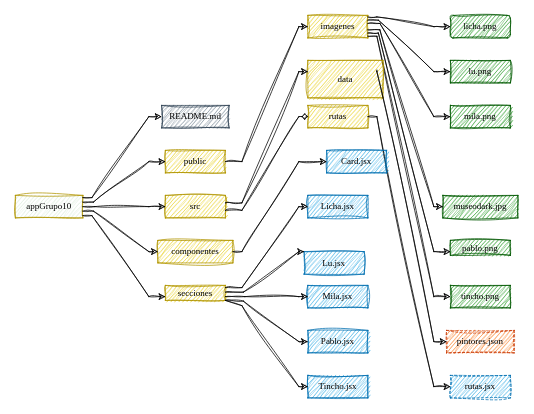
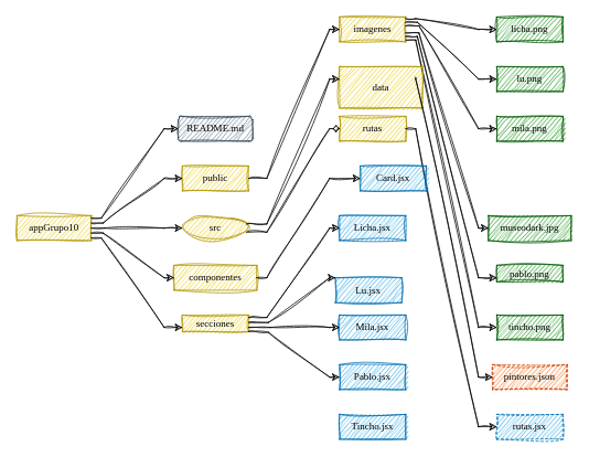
- <mxCell id="15" value="licha.png" style="whiteSpace=wrap;html=1;sketch=1;curveFitting=1;jiggle=2;fontFamily=Comic Sans MS;fillColor=#008a00;fontColor=default;strokeColor=#005700;rounded=1;" vertex="1" parent="1"><mxGeometry x="600" y="20" width="80" height="30" as="geometry" /></mxCell>
+ <mxCell id="15" value="licha.png" style="whiteSpace=wrap;html=1;sketch=1;curveFitting=1;jiggle=2;fontFamily=Comic Sans MS;fillColor=#008a00;fontColor=default;strokeColor=#005700;" vertex="1" parent="1"><mxGeometry x="600" y="20" width="80" height="30" as="geometry" /></mxCell>
- <mxCell id="3" value="README.md" style="whiteSpace=wrap;html=1;sketch=1;curveFitting=1;jiggle=2;fontFamily=Comic Sans MS;fillColor=#647687;fontColor=default;strokeColor=#314354;" vertex="1" parent="1"><mxGeometry x="215" y="140" width="90" height="30" as="geometry" /></mxCell>
+ <mxCell id="3" value="README.md" style="whiteSpace=wrap;html=1;sketch=1;curveFitting=1;jiggle=2;fontFamily=Comic Sans MS;fillColor=#647687;fontColor=default;strokeColor=#314354;rounded=1;" vertex="1" parent="1"><mxGeometry x="215" y="140" width="90" height="30" as="geometry" /></mxCell>
- <mxCell id="2" value="appGrupo10" style="whiteSpace=wrap;html=1;fillColor=#d5e8d4;fontColor=#000000;strokeColor=#B09500;sketch=1;curveFitting=1;jiggle=2;rounded=0;glass=0;shadow=0;fontFamily=Comic Sans MS;" vertex="1" parent="1"><mxGeometry x="20" y="260" width="90" height="30" as="geometry" /></mxCell>
+ <mxCell id="2" value="appGrupo10" style="whiteSpace=wrap;html=1;fillColor=#e3c800;fontColor=#000000;strokeColor=#B09500;sketch=1;curveFitting=1;jiggle=2;rounded=0;glass=0;shadow=0;fontFamily=Comic Sans MS;" vertex="1" parent="1"><mxGeometry x="20" y="260" width="90" height="30" as="geometry" /></mxCell>
- <mxCell id="7" value="src" style="whiteSpace=wrap;html=1;fillColor=#e3c800;fontColor=#000000;strokeColor=#B09500;sketch=1;curveFitting=1;jiggle=2;fontFamily=Comic Sans MS;" vertex="1" parent="1"><mxGeometry x="220" y="260" width="80" height="30" as="geometry" /></mxCell>
+ <mxCell id="7" value="src" style="ellipse;whiteSpace=wrap;html=1;fillColor=#e3c800;fontColor=#000000;strokeColor=#B09500;sketch=1;curveFitting=1;jiggle=2;fontFamily=Comic Sans MS;" vertex="1" parent="1"><mxGeometry x="220" y="260" width="80" height="30" as="geometry" /></mxCell>
- <mxCell id="46" value="" style="noEdgeStyle=1;orthogonal=1;rounded=0;sketch=1;curveFitting=1;jiggle=2;fontFamily=Comic Sans MS;" edge="1" source="11" target="45" parent="1"><mxGeometry relative="1" as="geometry"><Array as="points"><mxPoint x="322" y="407" /><mxPoint x="398" y="515" /></Array></mxGeometry></mxCell>
